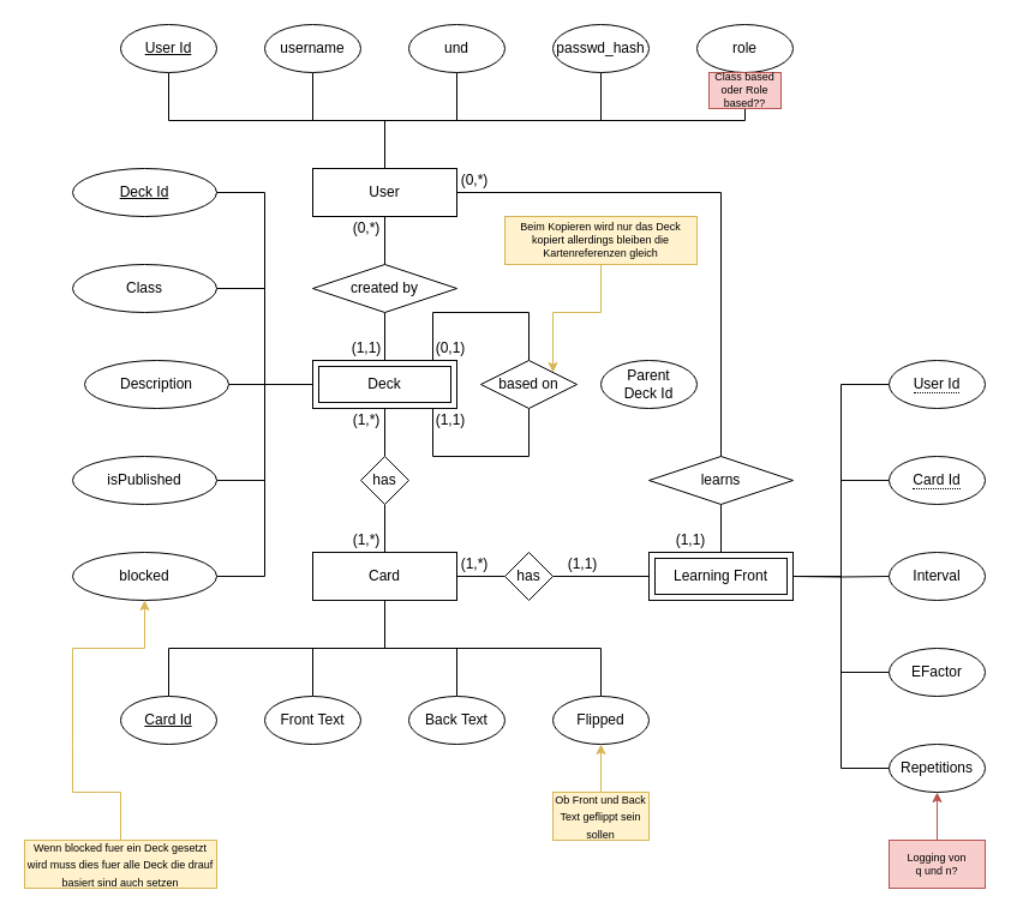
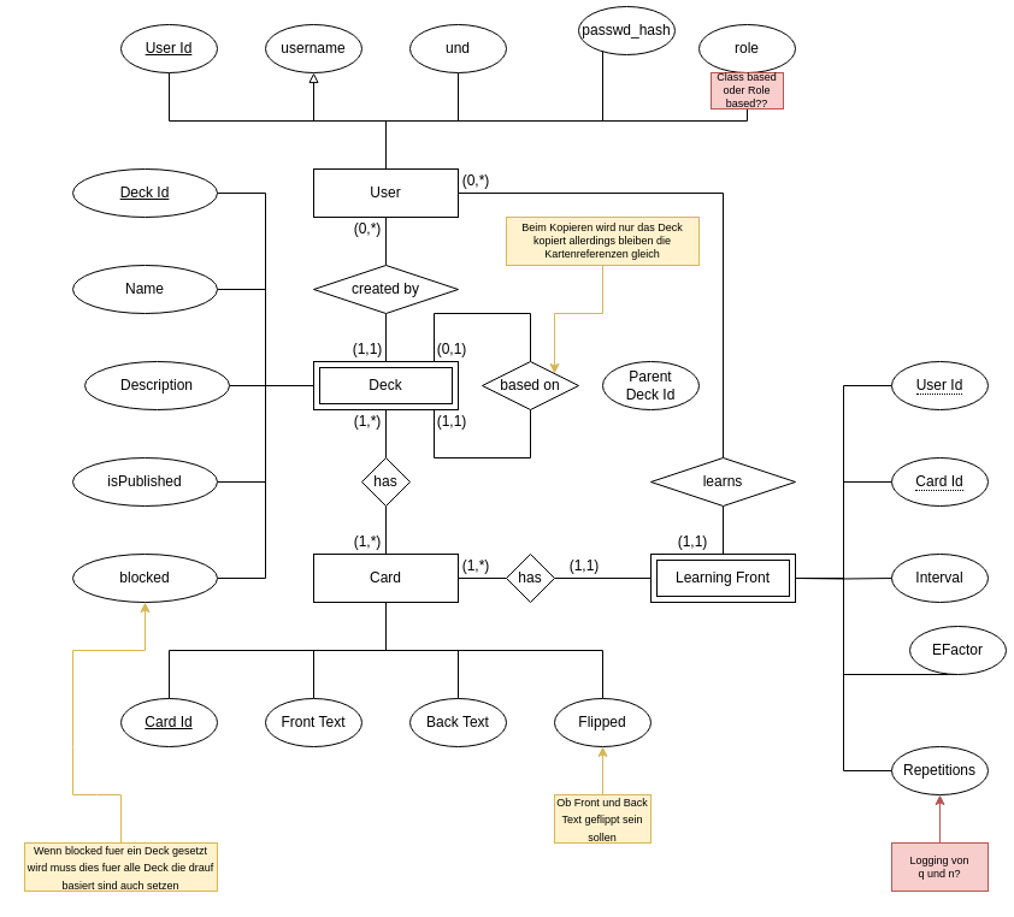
- <mxCell id="20" value="passwd_hash" style="ellipse;whiteSpace=wrap;html=1;align=center;" parent="1" vertex="1"><mxGeometry x="460" y="20" width="80" height="40" as="geometry" /></mxCell>
+ <mxCell id="20" value="passwd_hash" style="ellipse;whiteSpace=wrap;html=1;align=center;" parent="1" vertex="1"><mxGeometry x="480" y="5" width="80" height="40" as="geometry" /></mxCell>
- <mxCell id="3" style="edgeStyle=orthogonalEdgeStyle;rounded=0;orthogonalLoop=1;jettySize=auto;html=1;endArrow=none;endFill=0;" parent="1" source="7" target="18" edge="1"><mxGeometry relative="1" as="geometry" /></mxCell>
+ <mxCell id="3" style="edgeStyle=orthogonalEdgeStyle;rounded=0;orthogonalLoop=1;jettySize=auto;html=1;endArrow=block;endFill=0;" parent="1" source="7" target="18" edge="1"><mxGeometry relative="1" as="geometry" /></mxCell>
- <mxCell id="32" value="Class" style="ellipse;whiteSpace=wrap;html=1;align=center;" parent="1" vertex="1"><mxGeometry x="60" y="220" width="120" height="40" as="geometry" /></mxCell>
+ <mxCell id="32" value="Name" style="ellipse;whiteSpace=wrap;html=1;align=center;" parent="1" vertex="1"><mxGeometry x="60" y="220" width="120" height="40" as="geometry" /></mxCell>
- <mxCell id="50" value="EFactor" style="ellipse;whiteSpace=wrap;html=1;align=center;" parent="1" vertex="1"><mxGeometry x="740" y="540" width="80" height="40" as="geometry" /></mxCell>
+ <mxCell id="50" value="EFactor" style="ellipse;whiteSpace=wrap;html=1;align=center;" parent="1" vertex="1"><mxGeometry x="755" y="520" width="80" height="40" as="geometry" /></mxCell>
